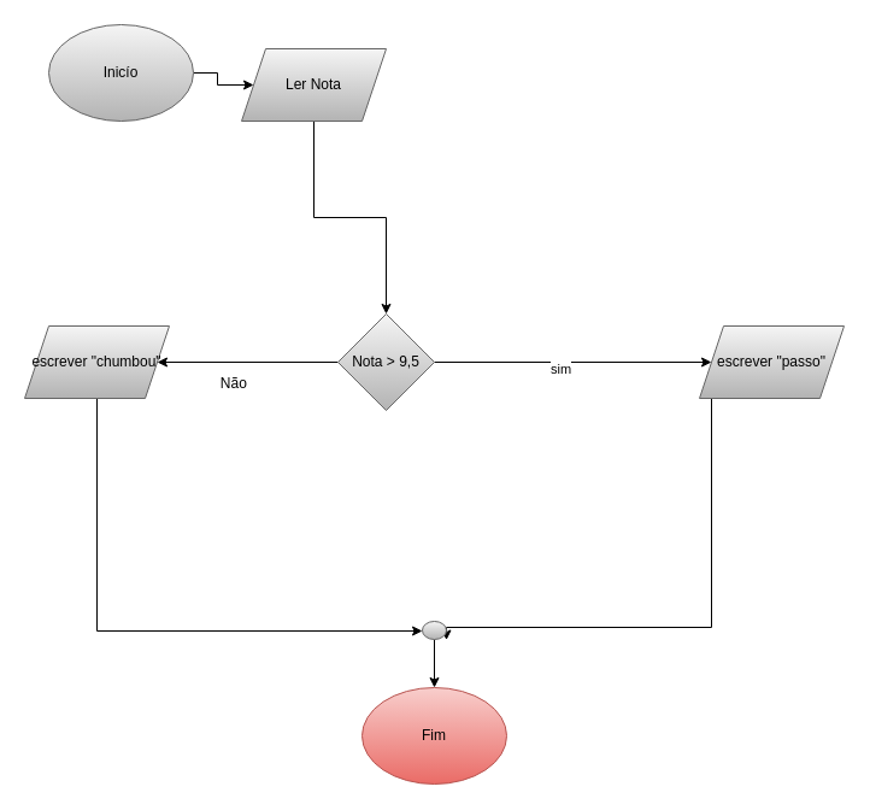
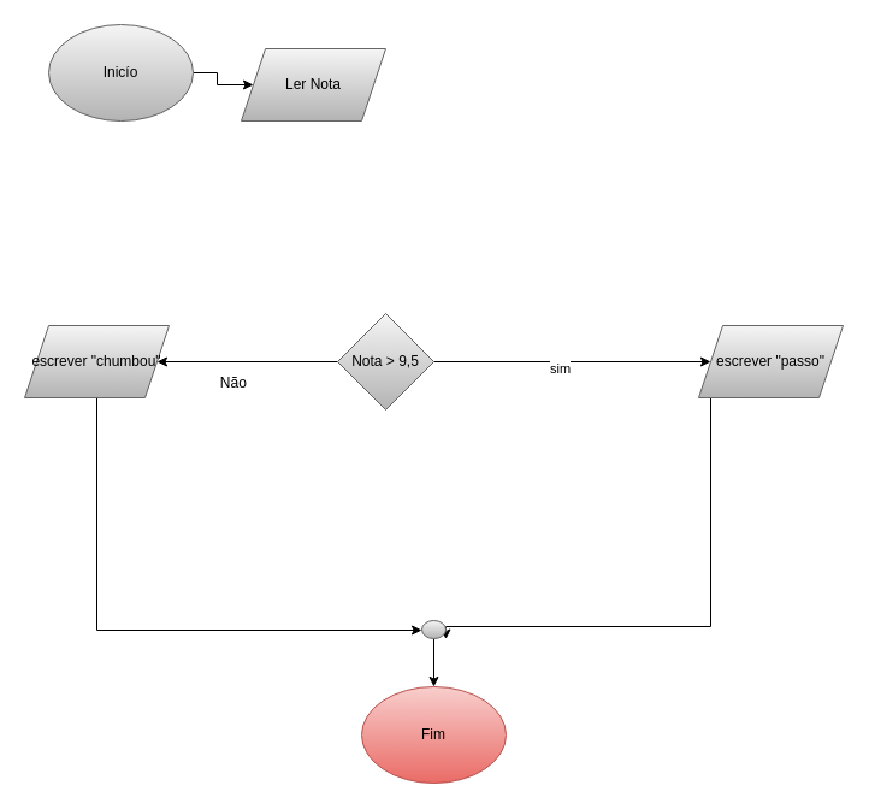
- <mxCell id="5" value="" style="edgeStyle=orthogonalEdgeStyle;rounded=0;orthogonalLoop=1;jettySize=auto;html=1;" edge="1" parent="1" source="6" target="10"><mxGeometry relative="1" as="geometry" /></mxCell>
